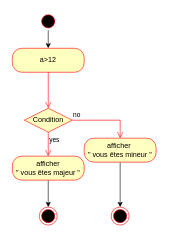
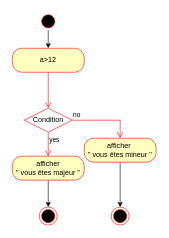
- <mxCell id="6" value="Condition" style="rhombus;whiteSpace=wrap;html=1;fontColor=#000000;fillColor=#ffffc0;strokeColor=#ff0000;" vertex="1" parent="1"><mxGeometry x="40" y="180" width="80" height="40" as="geometry" /></mxCell>
+ <mxCell id="6" value="Condition" style="rhombus;whiteSpace=wrap;html=1;fontColor=#000000;fillColor=#ffffff;strokeColor=#ff0000;" vertex="1" parent="1"><mxGeometry x="40" y="180" width="80" height="40" as="geometry" /></mxCell>
